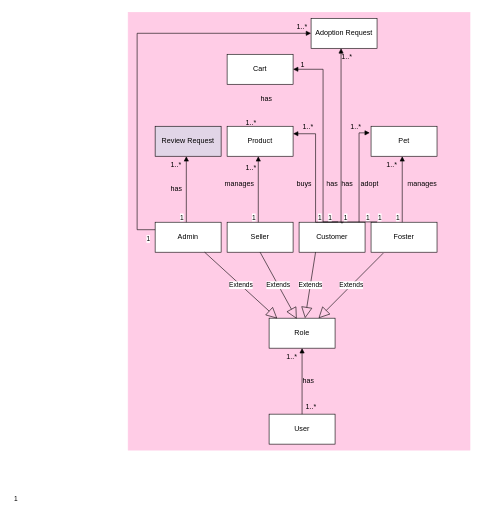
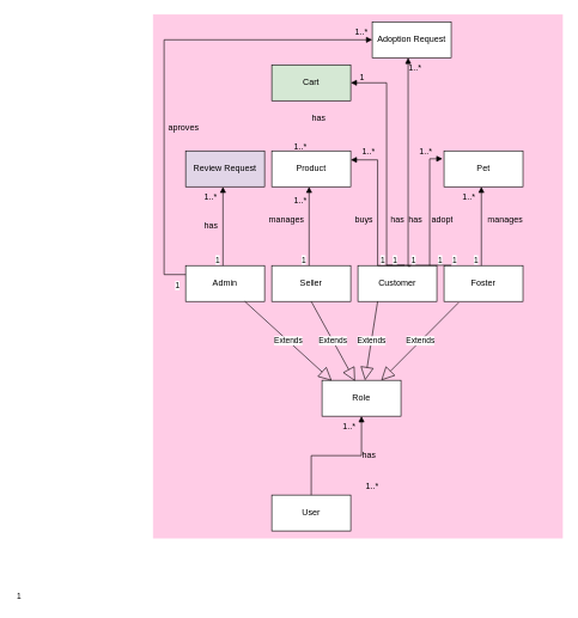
- <mxCell id="43" value="Cart" style="html=1;whiteSpace=wrap;" vertex="1" parent="1"><mxGeometry x="378" y="90" width="110" height="50" as="geometry" /></mxCell>
+ <mxCell id="43" value="Cart" style="html=1;whiteSpace=wrap;fillColor=#d5e8d4;" vertex="1" parent="1"><mxGeometry x="378" y="90" width="110" height="50" as="geometry" /></mxCell>
+ <mxCell id="56" value="aproves" style="text;strokeColor=none;fillColor=none;align=left;verticalAlign=top;spacingLeft=4;spacingRight=4;overflow=hidden;rotatable=0;points=[[0,0.5],[1,0.5]];portConstraint=eastwest;whiteSpace=wrap;html=1;" vertex="1" parent="1"><mxGeometry x="228" y="164" width="100" height="26" as="geometry" /></mxCell>
- <mxCell id="8" value="User" style="html=1;whiteSpace=wrap;" vertex="1" parent="1"><mxGeometry x="448" y="690" width="110" height="50" as="geometry" /></mxCell>
+ <mxCell id="8" value="User" style="html=1;whiteSpace=wrap;" vertex="1" parent="1"><mxGeometry x="378" y="690" width="110" height="50" as="geometry" /></mxCell>
